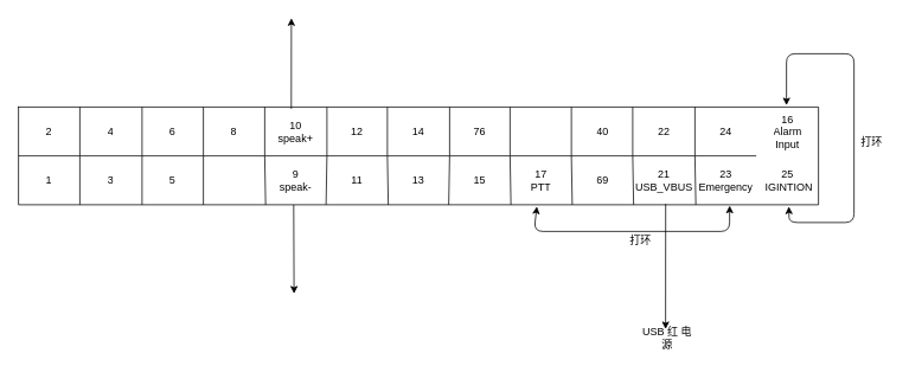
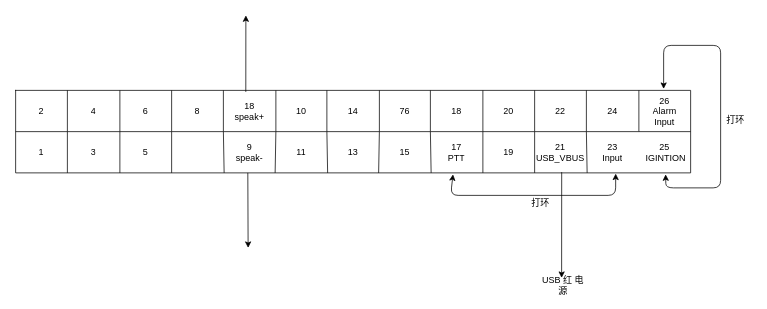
- <mxCell id="8" value="10&lt;br&gt;speak+" style="shape=partialRectangle;html=1;whiteSpace=wrap;connectable=0;overflow=hidden;fillColor=none;top=0;left=0;bottom=0;right=0;" parent="3" vertex="1"><mxGeometry x="277" width="70" height="55" as="geometry" /></mxCell>
+ <mxCell id="8" value="18&lt;br&gt;speak+" style="shape=partialRectangle;html=1;whiteSpace=wrap;connectable=0;overflow=hidden;fillColor=none;top=0;left=0;bottom=0;right=0;" parent="3" vertex="1"><mxGeometry x="277" width="70" height="55" as="geometry" /></mxCell>
- <mxCell id="9" value="12" style="shape=partialRectangle;html=1;whiteSpace=wrap;connectable=0;overflow=hidden;fillColor=none;top=0;left=0;bottom=0;right=0;" parent="3" vertex="1"><mxGeometry x="347" width="68" height="55" as="geometry" /></mxCell>
+ <mxCell id="9" value="10" style="shape=partialRectangle;html=1;whiteSpace=wrap;connectable=0;overflow=hidden;fillColor=none;top=0;left=0;bottom=0;right=0;" parent="3" vertex="1"><mxGeometry x="347" width="68" height="55" as="geometry" /></mxCell>
+ <mxCell id="12" value="18" style="shape=partialRectangle;html=1;whiteSpace=wrap;connectable=0;overflow=hidden;fillColor=none;top=0;left=0;bottom=0;right=0;" parent="3" vertex="1"><mxGeometry x="553" width="70" height="55" as="geometry" /></mxCell>
- <mxCell id="13" value="40" style="shape=partialRectangle;html=1;whiteSpace=wrap;connectable=0;overflow=hidden;fillColor=none;top=0;left=0;bottom=0;right=0;" parent="3" vertex="1"><mxGeometry x="623" width="69" height="55" as="geometry" /></mxCell>
+ <mxCell id="13" value="20" style="shape=partialRectangle;html=1;whiteSpace=wrap;connectable=0;overflow=hidden;fillColor=none;top=0;left=0;bottom=0;right=0;" parent="3" vertex="1"><mxGeometry x="623" width="69" height="55" as="geometry" /></mxCell>
- <mxCell id="16" value="16&lt;br&gt;Alarm&lt;br&gt;Input" style="shape=partialRectangle;html=1;whiteSpace=wrap;connectable=0;overflow=hidden;fillColor=none;top=0;left=0;bottom=0;right=0;" parent="3" vertex="1"><mxGeometry x="831" width="69" height="55" as="geometry" /></mxCell>
+ <mxCell id="16" value="26&lt;br&gt;Alarm&lt;br&gt;Input" style="shape=partialRectangle;html=1;whiteSpace=wrap;connectable=0;overflow=hidden;fillColor=none;top=0;left=0;bottom=0;right=0;" parent="3" vertex="1"><mxGeometry x="831" width="69" height="55" as="geometry" /></mxCell>
- <mxCell id="26" value="69" style="shape=partialRectangle;html=1;whiteSpace=wrap;connectable=0;overflow=hidden;fillColor=none;top=0;left=0;bottom=0;right=0;" parent="17" vertex="1"><mxGeometry x="623" width="69" height="55" as="geometry" /></mxCell>
+ <mxCell id="26" value="19" style="shape=partialRectangle;html=1;whiteSpace=wrap;connectable=0;overflow=hidden;fillColor=none;top=0;left=0;bottom=0;right=0;" parent="17" vertex="1"><mxGeometry x="623" width="69" height="55" as="geometry" /></mxCell>
- <mxCell id="28" value="23&lt;br&gt;Emergency" style="shape=partialRectangle;html=1;whiteSpace=wrap;connectable=0;overflow=hidden;fillColor=none;top=0;left=0;bottom=0;right=0;" parent="17" vertex="1"><mxGeometry x="761" width="70" height="55" as="geometry" /></mxCell>
+ <mxCell id="28" value="23&lt;br&gt;Input" style="shape=partialRectangle;html=1;whiteSpace=wrap;connectable=0;overflow=hidden;fillColor=none;top=0;left=0;bottom=0;right=0;" parent="17" vertex="1"><mxGeometry x="761" width="70" height="55" as="geometry" /></mxCell>
